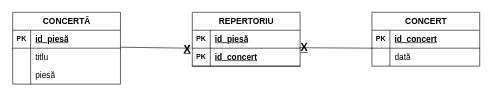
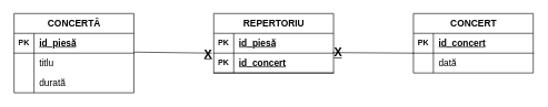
- <mxCell id="11" value="&lt;font face=&quot;Helvetica&quot; style=&quot;font-size: 14px;&quot;&gt;piesă&lt;/font&gt;" style="shape=partialRectangle;connectable=0;fillColor=none;top=0;left=0;bottom=0;right=0;align=left;spacingLeft=6;overflow=hidden;whiteSpace=wrap;html=1;" vertex="1" parent="9"><mxGeometry x="30" width="150" height="30" as="geometry"><mxRectangle width="150" height="30" as="alternateBounds" /></mxGeometry></mxCell>
+ <mxCell id="11" value="&lt;font face=&quot;Helvetica&quot; style=&quot;font-size: 14px;&quot;&gt;durată&lt;/font&gt;" style="shape=partialRectangle;connectable=0;fillColor=none;top=0;left=0;bottom=0;right=0;align=left;spacingLeft=6;overflow=hidden;whiteSpace=wrap;html=1;" vertex="1" parent="9"><mxGeometry x="30" width="150" height="30" as="geometry"><mxRectangle width="150" height="30" as="alternateBounds" /></mxGeometry></mxCell>
